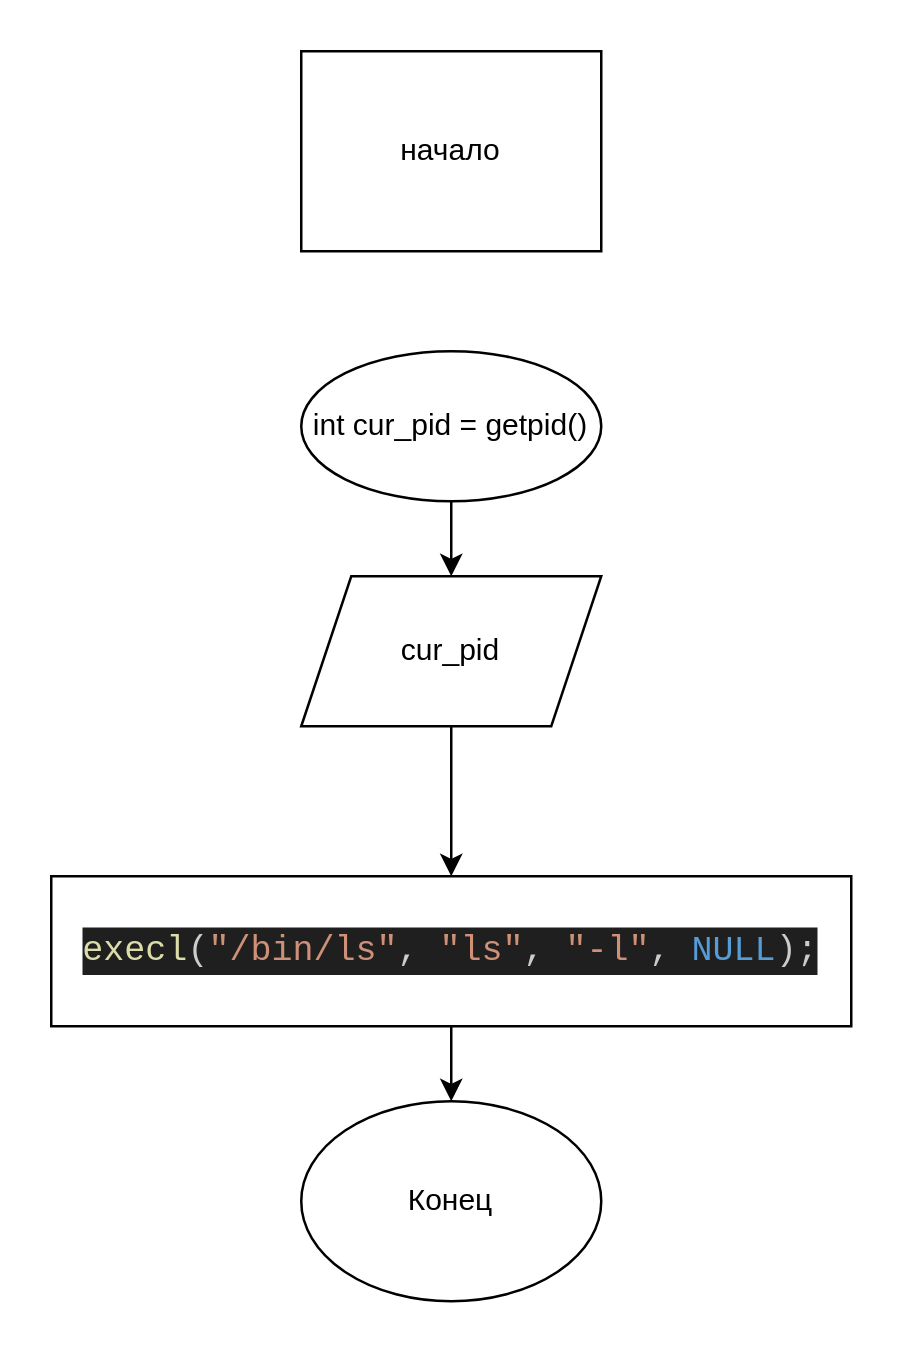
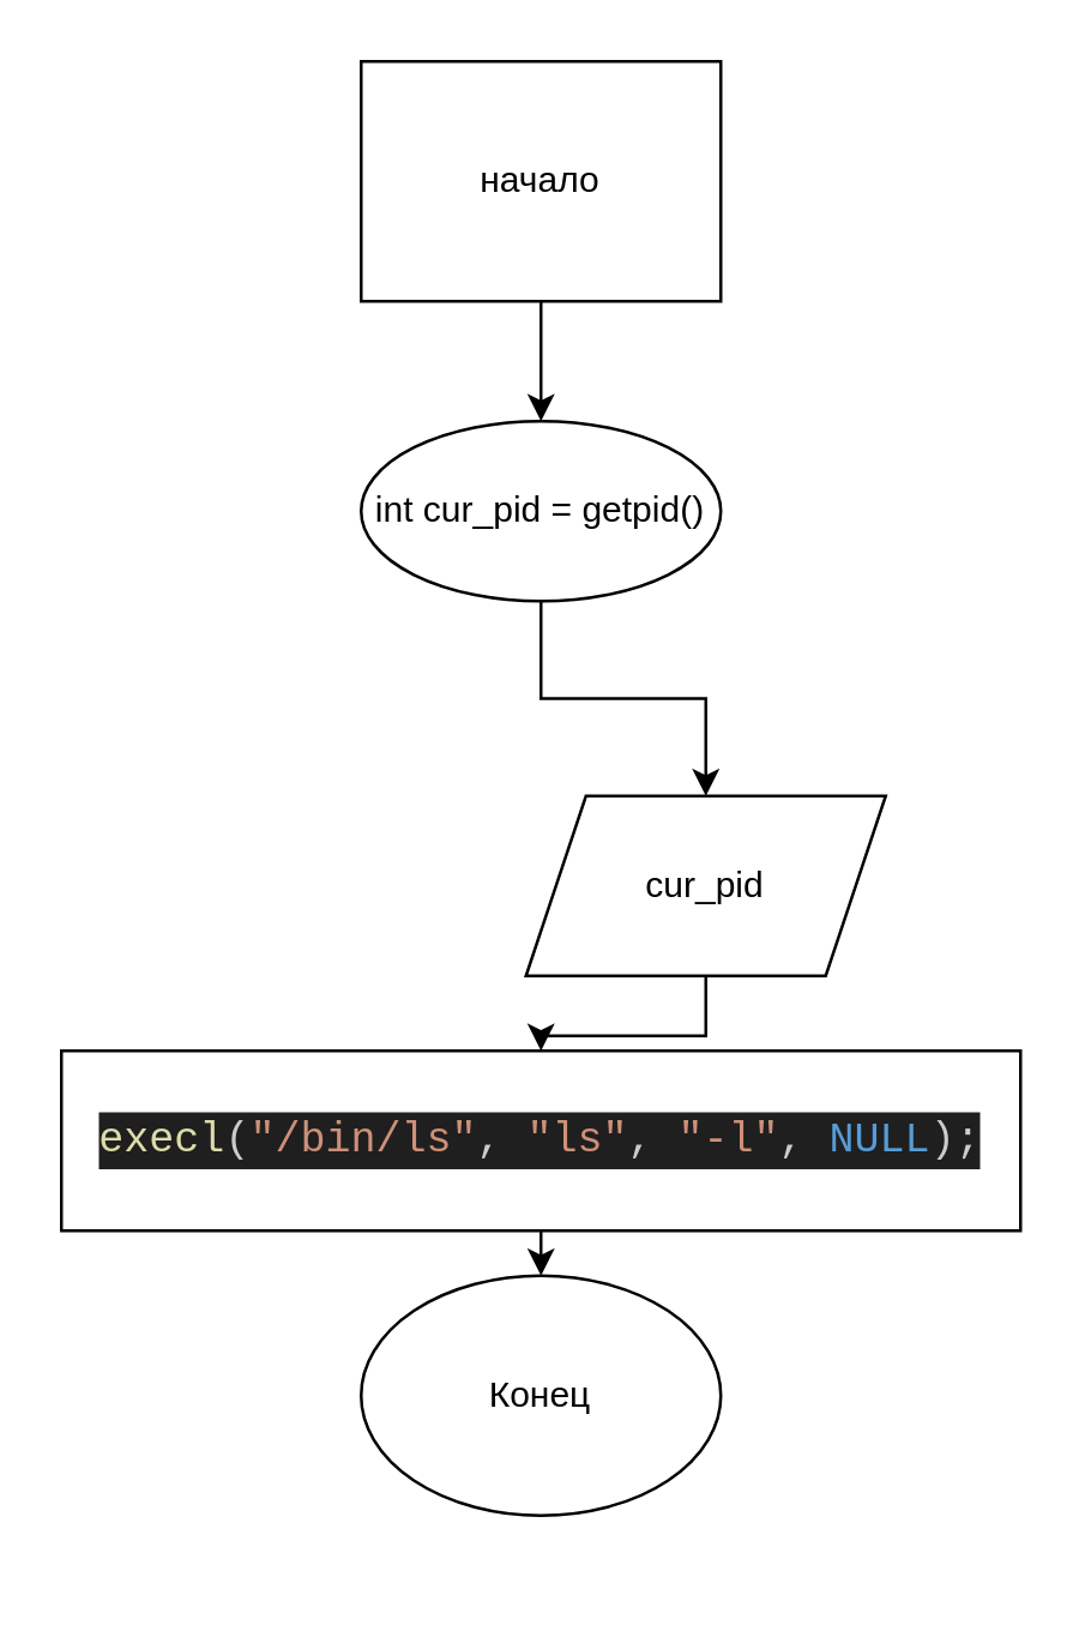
+ <mxCell id="2" style="edgeStyle=orthogonalEdgeStyle;rounded=0;orthogonalLoop=1;jettySize=auto;html=1;exitX=0.5;exitY=1;exitDx=0;exitDy=0;entryX=0.5;entryY=0;entryDx=0;entryDy=0;" edge="1" parent="1" source="3" target="5"><mxGeometry relative="1" as="geometry" /></mxCell>
- <mxCell id="7" value="cur_pid" style="shape=parallelogram;perimeter=parallelogramPerimeter;whiteSpace=wrap;html=1;fixedSize=1;" vertex="1" parent="1"><mxGeometry x="120" y="230" width="120" height="60" as="geometry" /></mxCell>
+ <mxCell id="7" value="cur_pid" style="shape=parallelogram;perimeter=parallelogramPerimeter;whiteSpace=wrap;html=1;fixedSize=1;" vertex="1" parent="1"><mxGeometry x="175" y="265" width="120" height="60" as="geometry" /></mxCell>
- <mxCell id="10" value="Конец" style="ellipse;whiteSpace=wrap;html=1;" vertex="1" parent="1"><mxGeometry x="120" y="440" width="120" height="80" as="geometry" /></mxCell>
+ <mxCell id="10" value="Конец" style="ellipse;whiteSpace=wrap;html=1;" vertex="1" parent="1"><mxGeometry x="120" y="425" width="120" height="80" as="geometry" /></mxCell>
